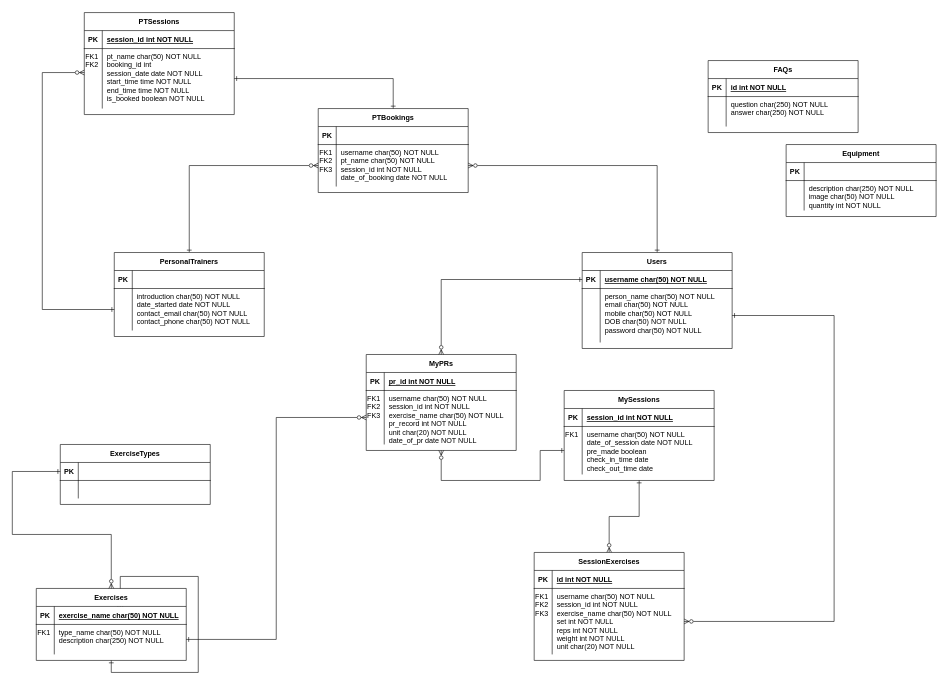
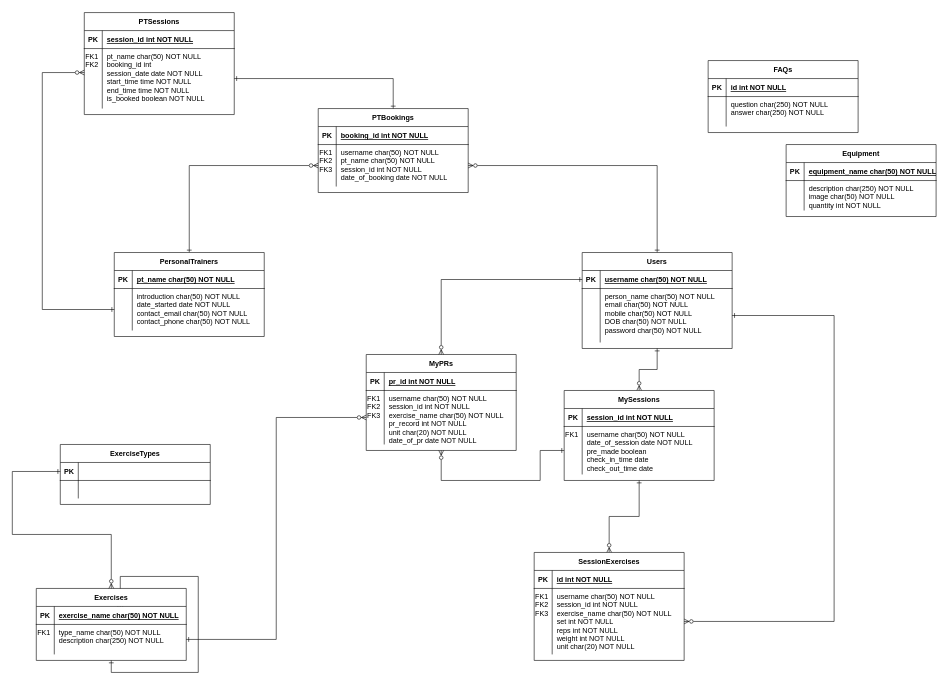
+ <mxCell id="66" value="booking_id int NOT NULL" style="shape=partialRectangle;overflow=hidden;connectable=0;fillColor=none;top=0;left=0;bottom=0;right=0;align=left;spacingLeft=6;fontStyle=5;" vertex="1" parent="64"><mxGeometry x="30" width="220" height="30" as="geometry"><mxRectangle width="220" height="30" as="alternateBounds" /></mxGeometry></mxCell>
+ <mxCell id="15" value="equipment_name char(50) NOT NULL" style="shape=partialRectangle;overflow=hidden;connectable=0;fillColor=none;top=0;left=0;bottom=0;right=0;align=left;spacingLeft=6;fontStyle=5;" vertex="1" parent="13"><mxGeometry x="30" width="220" height="30" as="geometry"><mxRectangle width="220" height="30" as="alternateBounds" /></mxGeometry></mxCell>
+ <mxCell id="23" value="pt_name char(50) NOT NULL" style="shape=partialRectangle;overflow=hidden;connectable=0;fillColor=none;top=0;left=0;bottom=0;right=0;align=left;spacingLeft=6;fontStyle=5;" vertex="1" parent="21"><mxGeometry x="30" width="220" height="30" as="geometry"><mxRectangle width="220" height="30" as="alternateBounds" /></mxGeometry></mxCell>
+ <mxCell id="2" style="edgeStyle=orthogonalEdgeStyle;rounded=0;orthogonalLoop=1;jettySize=auto;html=1;exitX=0.5;exitY=1;exitDx=0;exitDy=0;entryX=0.5;entryY=0;entryDx=0;entryDy=0;endArrow=ERzeroToMany;endFill=0;startArrow=ERone;startFill=0;" edge="1" parent="1" source="5" target="35"><mxGeometry relative="1" as="geometry" /></mxCell>
